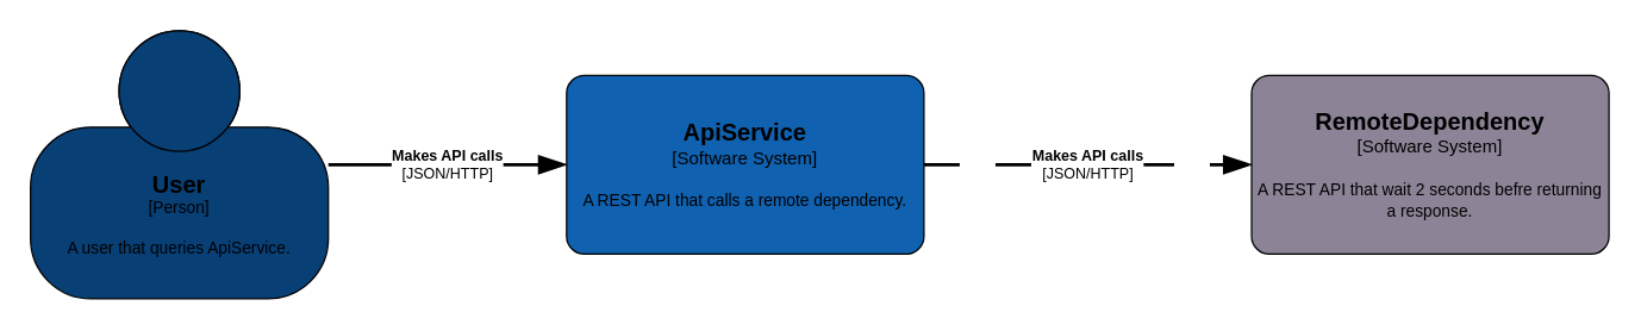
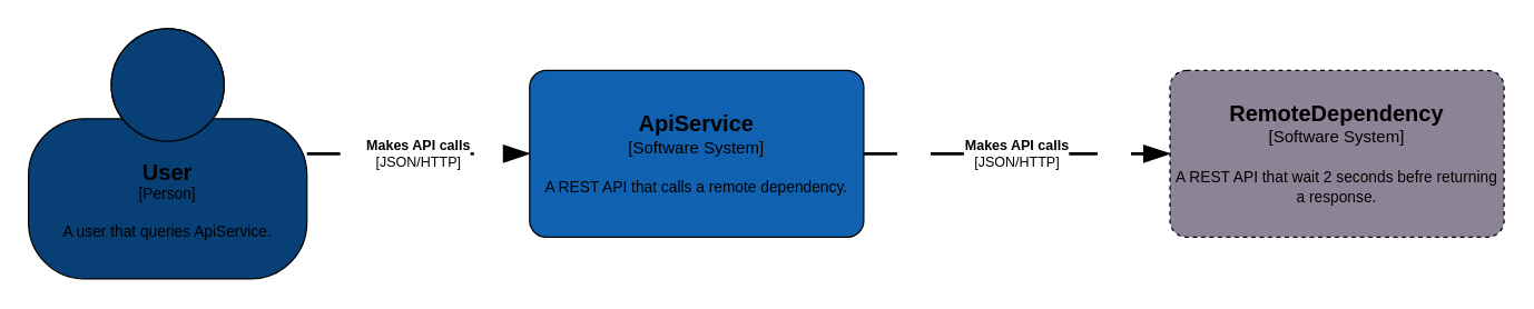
- <mxCell id="6" value="&lt;div style=&quot;text-align: left&quot;&gt;&lt;div style=&quot;text-align: center&quot;&gt;&lt;b&gt;Makes API calls&lt;/b&gt;&lt;/div&gt;&lt;div style=&quot;text-align: center&quot;&gt;[JSON/HTTP]&lt;/div&gt;&lt;/div&gt;" style="endArrow=blockThin;html=1;fontSize=10;fontColor=default;strokeWidth=2;endFill=1;strokeColor=default;elbow=vertical;metaEdit=1;endSize=14;startSize=14;jumpStyle=arc;jumpSize=16;rounded=0;edgeStyle=orthogonalEdgeStyle;labelBackgroundColor=default;dashed=0;dashPattern=12 12;" edge="1" parent="1" source="2" target="3"><mxGeometry width="240" relative="1" as="geometry"><mxPoint x="370" y="260" as="sourcePoint" /><mxPoint x="610" y="260" as="targetPoint" /><mxPoint as="offset" /></mxGeometry></mxCell>
+ <mxCell id="6" value="&lt;div style=&quot;text-align: left&quot;&gt;&lt;div style=&quot;text-align: center&quot;&gt;&lt;b&gt;Makes API calls&lt;/b&gt;&lt;/div&gt;&lt;div style=&quot;text-align: center&quot;&gt;[JSON/HTTP]&lt;/div&gt;&lt;/div&gt;" style="endArrow=blockThin;html=1;fontSize=10;fontColor=default;strokeWidth=2;endFill=1;strokeColor=default;elbow=vertical;metaEdit=1;endSize=14;startSize=14;jumpStyle=arc;jumpSize=16;rounded=0;edgeStyle=orthogonalEdgeStyle;labelBackgroundColor=default;dashed=1;dashPattern=12 12;" edge="1" parent="1" source="2" target="3"><mxGeometry width="240" relative="1" as="geometry"><mxPoint x="370" y="260" as="sourcePoint" /><mxPoint x="610" y="260" as="targetPoint" /><mxPoint as="offset" /></mxGeometry></mxCell>
- <mxCell id="4" value="&lt;font style=&quot;font-size: 16px&quot;&gt;&lt;b&gt;RemoteDependency&lt;/b&gt;&lt;/font&gt;&lt;div&gt;[Software System]&lt;/div&gt;&lt;br&gt;&lt;div&gt;&lt;font style=&quot;font-size: 11px&quot;&gt;&lt;font&gt;A REST API that wait 2 seconds befre returning a response.&lt;/font&gt;&lt;/font&gt;&lt;/div&gt;" style="rounded=1;whiteSpace=wrap;html=1;labelBackgroundColor=none;fillColor=#8C8496;fontColor=default;align=center;arcSize=10;strokeColor=default;metaEdit=1;resizable=0;points=[[0.25,0,0],[0.5,0,0],[0.75,0,0],[1,0.25,0],[1,0.5,0],[1,0.75,0],[0.75,1,0],[0.5,1,0],[0.25,1,0],[0,0.75,0],[0,0.5,0],[0,0.25,0]];" vertex="1" parent="1"><mxGeometry x="840" y="50" width="240" height="120" as="geometry" /></mxCell>
+ <mxCell id="4" value="&lt;font style=&quot;font-size: 16px&quot;&gt;&lt;b&gt;RemoteDependency&lt;/b&gt;&lt;/font&gt;&lt;div&gt;[Software System]&lt;/div&gt;&lt;br&gt;&lt;div&gt;&lt;font style=&quot;font-size: 11px&quot;&gt;&lt;font&gt;A REST API that wait 2 seconds befre returning a response.&lt;/font&gt;&lt;/font&gt;&lt;/div&gt;" style="rounded=1;whiteSpace=wrap;html=1;labelBackgroundColor=none;fillColor=#8C8496;fontColor=default;align=center;arcSize=10;strokeColor=default;metaEdit=1;resizable=0;points=[[0.25,0,0],[0.5,0,0],[0.75,0,0],[1,0.25,0],[1,0.5,0],[1,0.75,0],[0.75,1,0],[0.5,1,0],[0.25,1,0],[0,0.75,0],[0,0.5,0],[0,0.25,0]];dashed=1;" vertex="1" parent="1"><mxGeometry x="840" y="50" width="240" height="120" as="geometry" /></mxCell>
